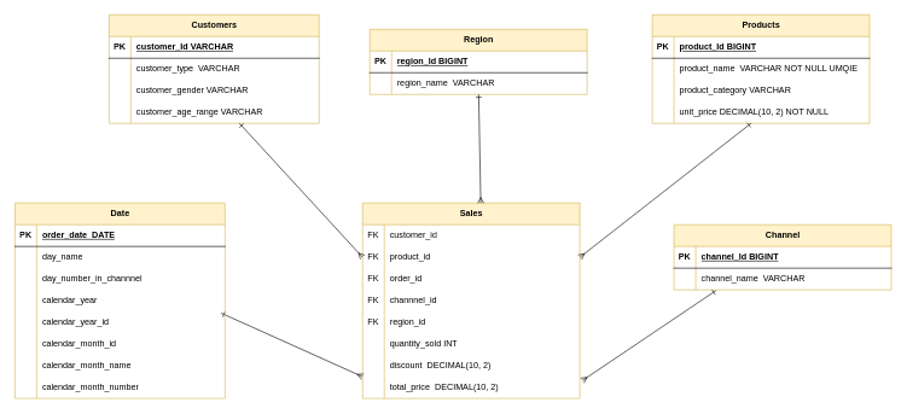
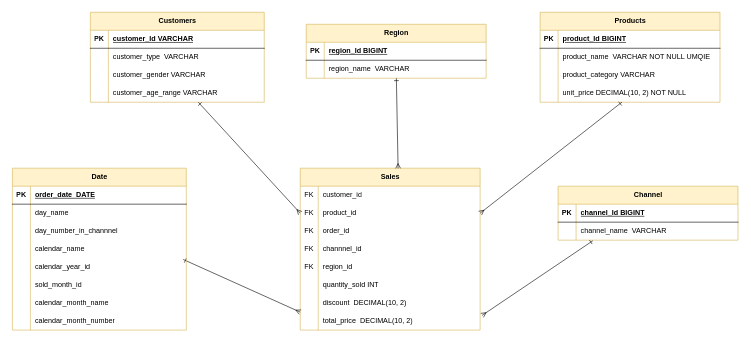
- <mxCell id="75" value="calendar_year" style="shape=partialRectangle;connectable=0;fillColor=none;top=0;left=0;bottom=0;right=0;align=left;spacingLeft=6;overflow=hidden;whiteSpace=wrap;html=1;" vertex="1" parent="73"><mxGeometry x="30" width="260" height="30" as="geometry"><mxRectangle width="260" height="30" as="alternateBounds" /></mxGeometry></mxCell>
+ <mxCell id="75" value="calendar_name" style="shape=partialRectangle;connectable=0;fillColor=none;top=0;left=0;bottom=0;right=0;align=left;spacingLeft=6;overflow=hidden;whiteSpace=wrap;html=1;" vertex="1" parent="73"><mxGeometry x="30" width="260" height="30" as="geometry"><mxRectangle width="260" height="30" as="alternateBounds" /></mxGeometry></mxCell>
- <mxCell id="81" value="calendar_month_id" style="shape=partialRectangle;connectable=0;fillColor=none;top=0;left=0;bottom=0;right=0;align=left;spacingLeft=6;overflow=hidden;whiteSpace=wrap;html=1;" vertex="1" parent="79"><mxGeometry x="30" width="260" height="30" as="geometry"><mxRectangle width="260" height="30" as="alternateBounds" /></mxGeometry></mxCell>
+ <mxCell id="81" value="sold_month_id" style="shape=partialRectangle;connectable=0;fillColor=none;top=0;left=0;bottom=0;right=0;align=left;spacingLeft=6;overflow=hidden;whiteSpace=wrap;html=1;" vertex="1" parent="79"><mxGeometry x="30" width="260" height="30" as="geometry"><mxRectangle width="260" height="30" as="alternateBounds" /></mxGeometry></mxCell>
